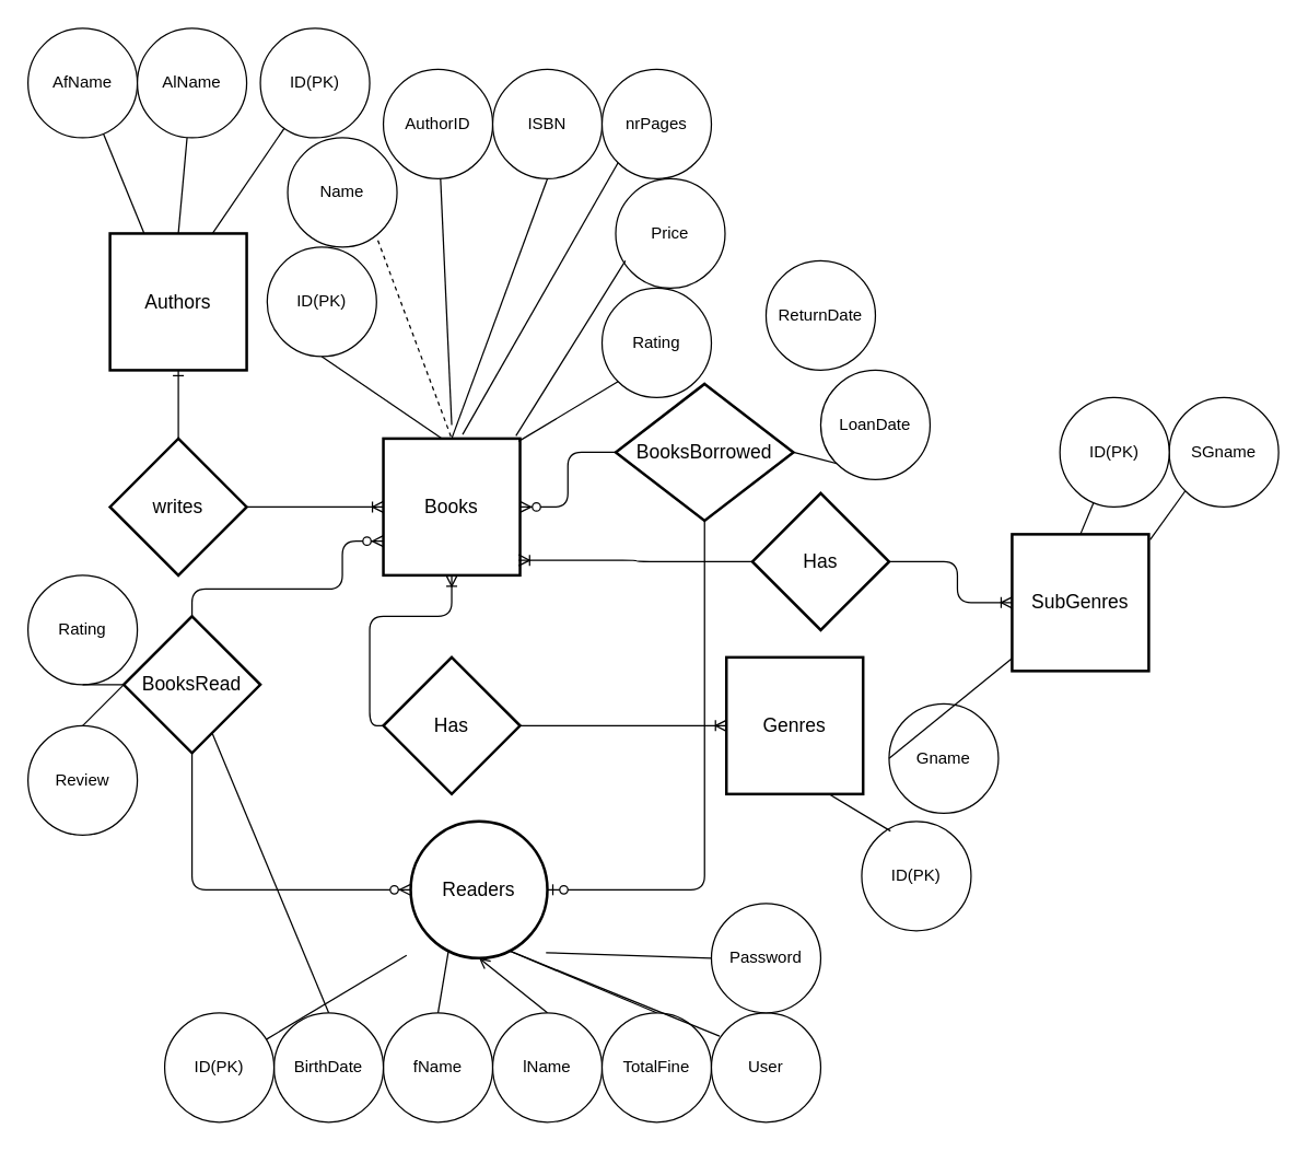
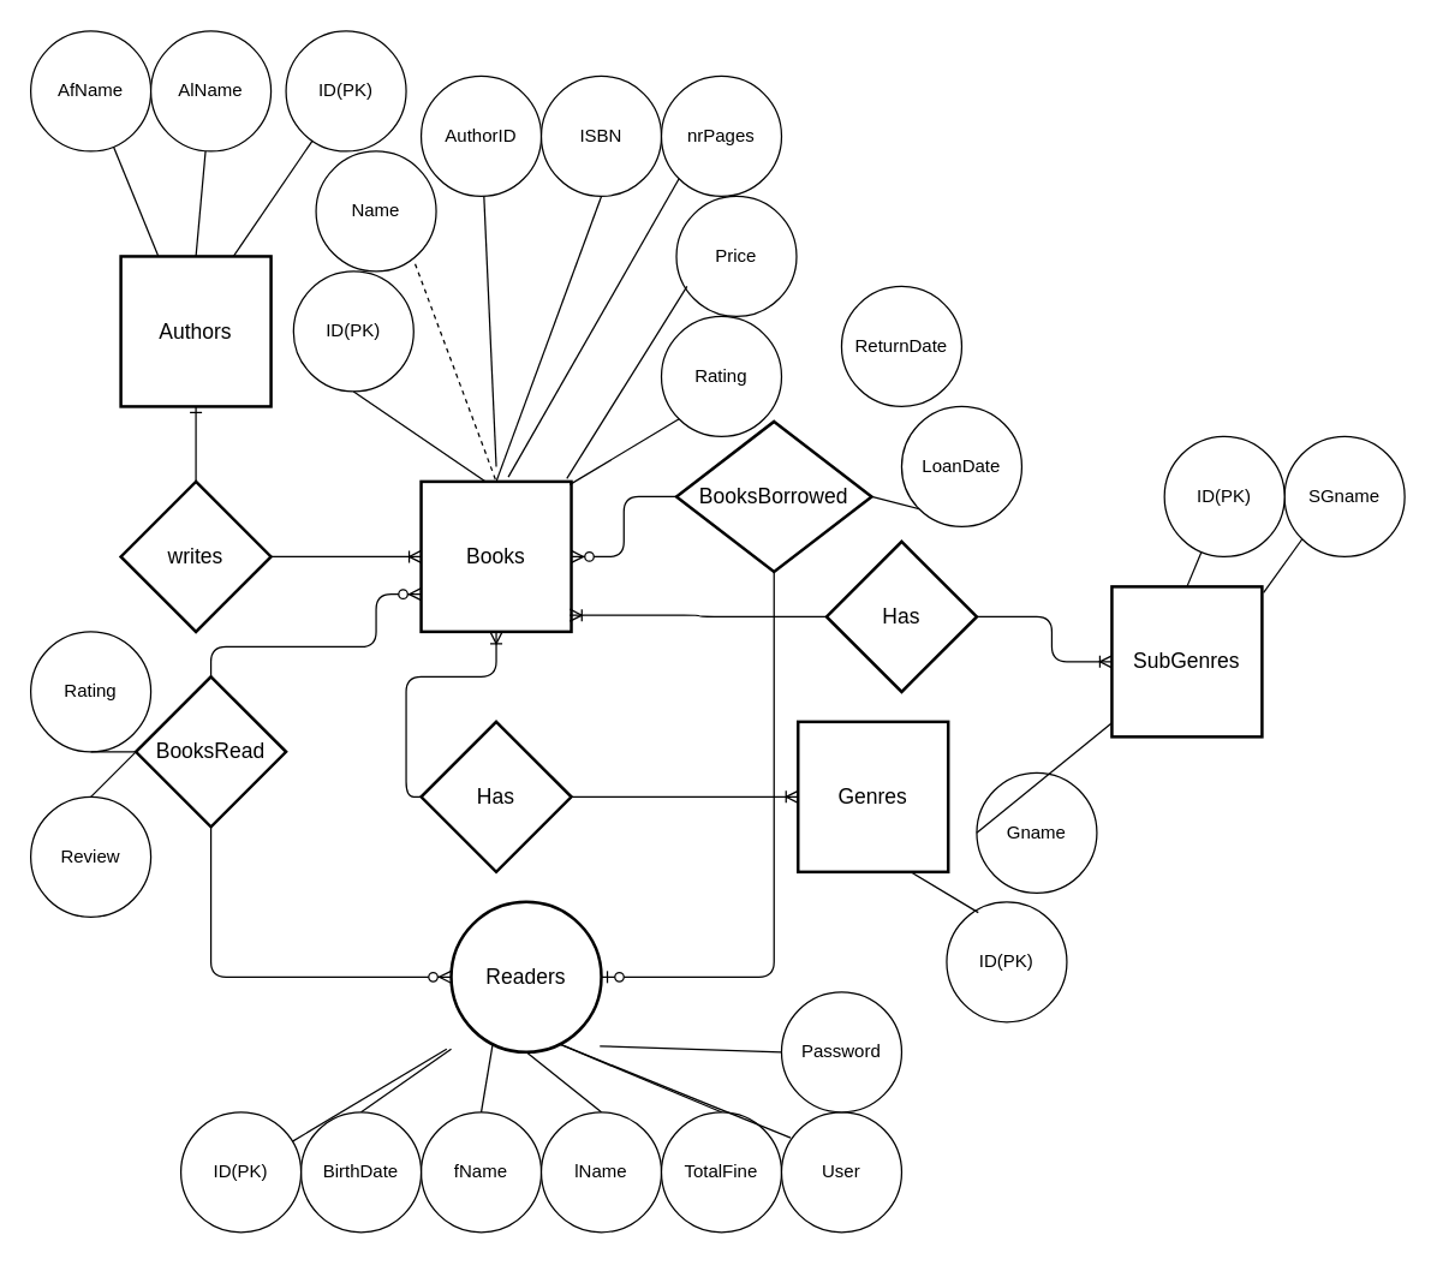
- <mxCell id="37" value="" style="endArrow=none;html=1;exitX=0.5;exitY=0;exitDx=0;exitDy=0;" parent="1" source="33" target="12" edge="1"><mxGeometry width="50" height="50" relative="1" as="geometry"><mxPoint x="115" y="726" as="sourcePoint" /><mxPoint x="170" y="716" as="targetPoint" /></mxGeometry></mxCell>
+ <mxCell id="37" value="" style="endArrow=none;html=1;entryX=0;entryY=0.98;entryDx=0;entryDy=0;exitX=0.5;exitY=0;exitDx=0;exitDy=0;entryPerimeter=0;" parent="1" source="33" target="6" edge="1"><mxGeometry width="50" height="50" relative="1" as="geometry"><mxPoint x="115" y="726" as="sourcePoint" /><mxPoint x="170" y="716" as="targetPoint" /></mxGeometry></mxCell>
- <mxCell id="39" value="" style="endArrow=open;html=1;entryX=0.5;entryY=1;entryDx=0;entryDy=0;exitX=0.5;exitY=0;exitDx=0;exitDy=0;" parent="1" source="32" target="6" edge="1"><mxGeometry width="50" height="50" relative="1" as="geometry"><mxPoint x="277" y="822" as="sourcePoint" /><mxPoint x="320" y="718" as="targetPoint" /></mxGeometry></mxCell>
+ <mxCell id="39" value="" style="endArrow=none;html=1;entryX=0.5;entryY=1;entryDx=0;entryDy=0;exitX=0.5;exitY=0;exitDx=0;exitDy=0;" parent="1" source="32" target="6" edge="1"><mxGeometry width="50" height="50" relative="1" as="geometry"><mxPoint x="277" y="822" as="sourcePoint" /><mxPoint x="320" y="718" as="targetPoint" /></mxGeometry></mxCell>
